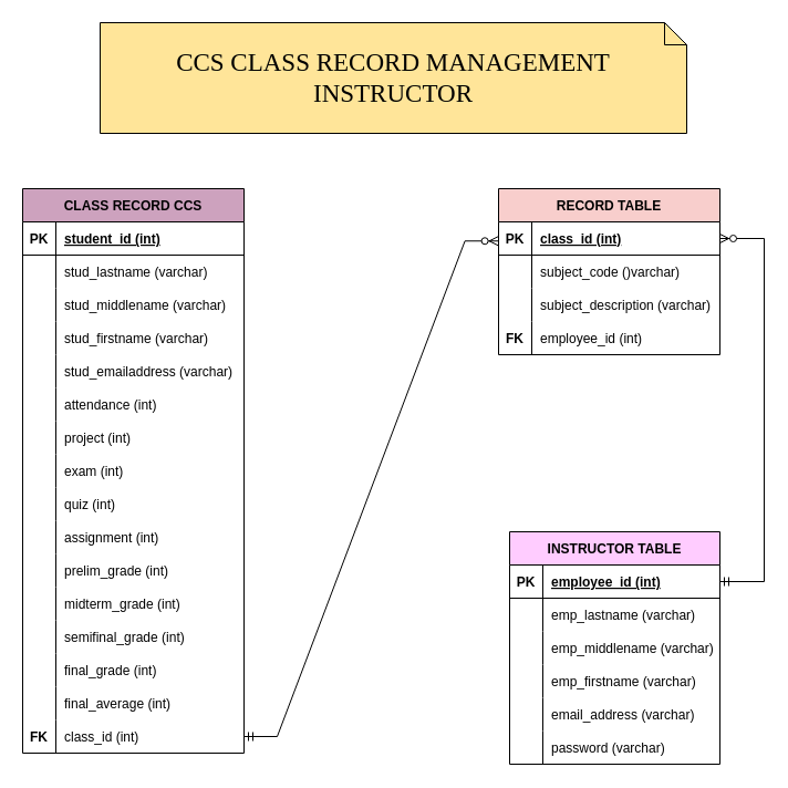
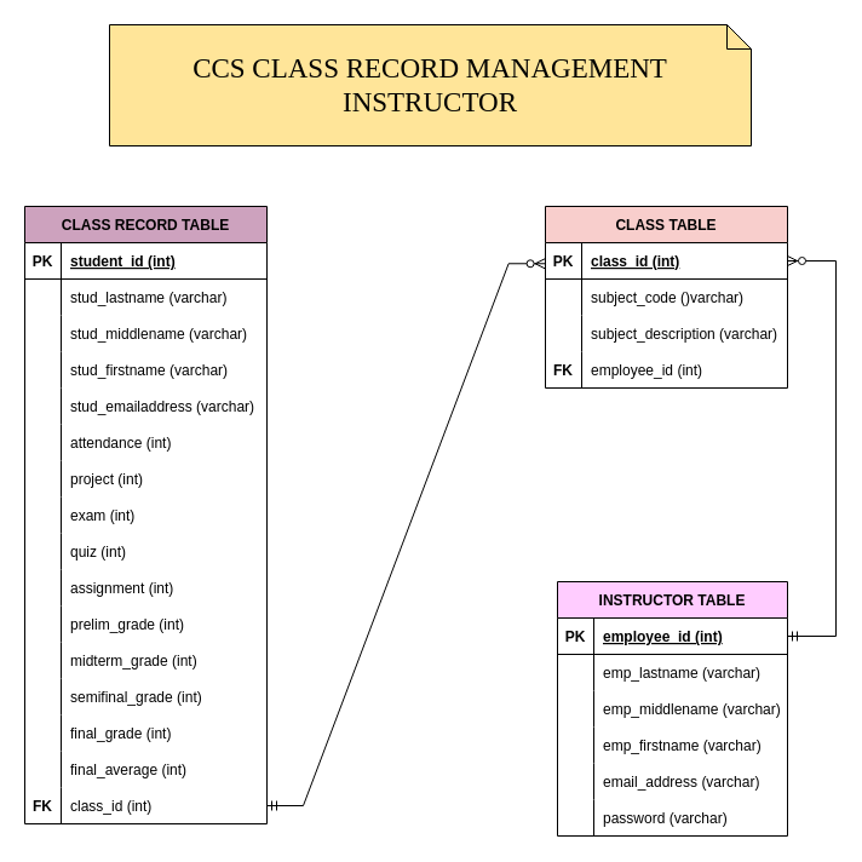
- <mxCell id="34" value="CLASS RECORD CCS" style="shape=table;startSize=30;container=1;collapsible=1;childLayout=tableLayout;fixedRows=1;rowLines=0;fontStyle=1;align=center;resizeLast=1;fillColor=#CDA2BE;" vertex="1" parent="1"><mxGeometry x="20" y="170" width="200" height="510" as="geometry" /></mxCell>
+ <mxCell id="34" value="CLASS RECORD TABLE" style="shape=table;startSize=30;container=1;collapsible=1;childLayout=tableLayout;fixedRows=1;rowLines=0;fontStyle=1;align=center;resizeLast=1;fillColor=#CDA2BE;" vertex="1" parent="1"><mxGeometry x="20" y="170" width="200" height="510" as="geometry" /></mxCell>
- <mxCell id="21" value="RECORD TABLE" style="shape=table;startSize=30;container=1;collapsible=1;childLayout=tableLayout;fixedRows=1;rowLines=0;fontStyle=1;align=center;resizeLast=1;fillColor=#F8CECC;" vertex="1" parent="1"><mxGeometry x="450" y="170" width="200" height="150" as="geometry" /></mxCell>
+ <mxCell id="21" value="CLASS TABLE" style="shape=table;startSize=30;container=1;collapsible=1;childLayout=tableLayout;fixedRows=1;rowLines=0;fontStyle=1;align=center;resizeLast=1;fillColor=#F8CECC;" vertex="1" parent="1"><mxGeometry x="450" y="170" width="200" height="150" as="geometry" /></mxCell>
